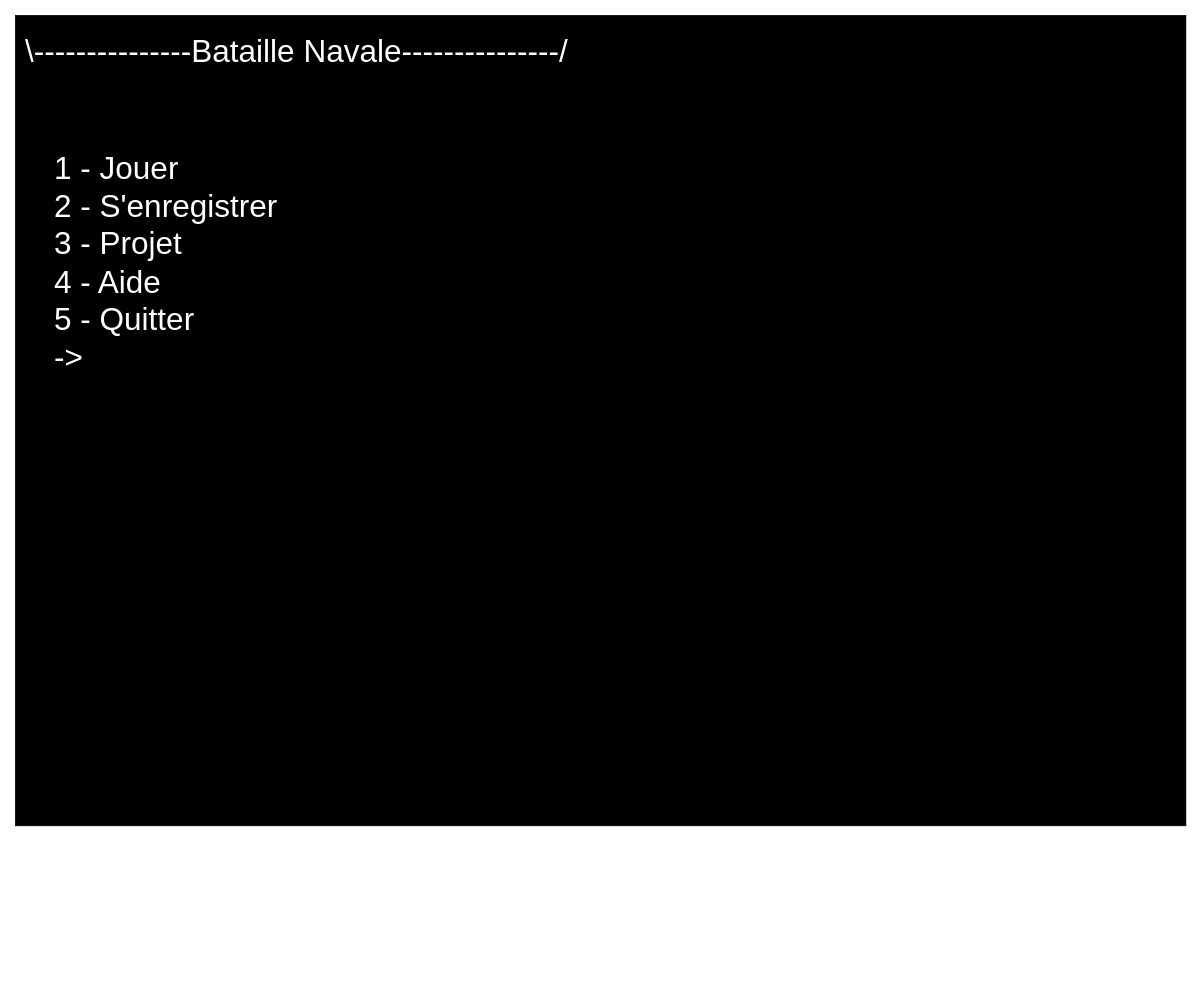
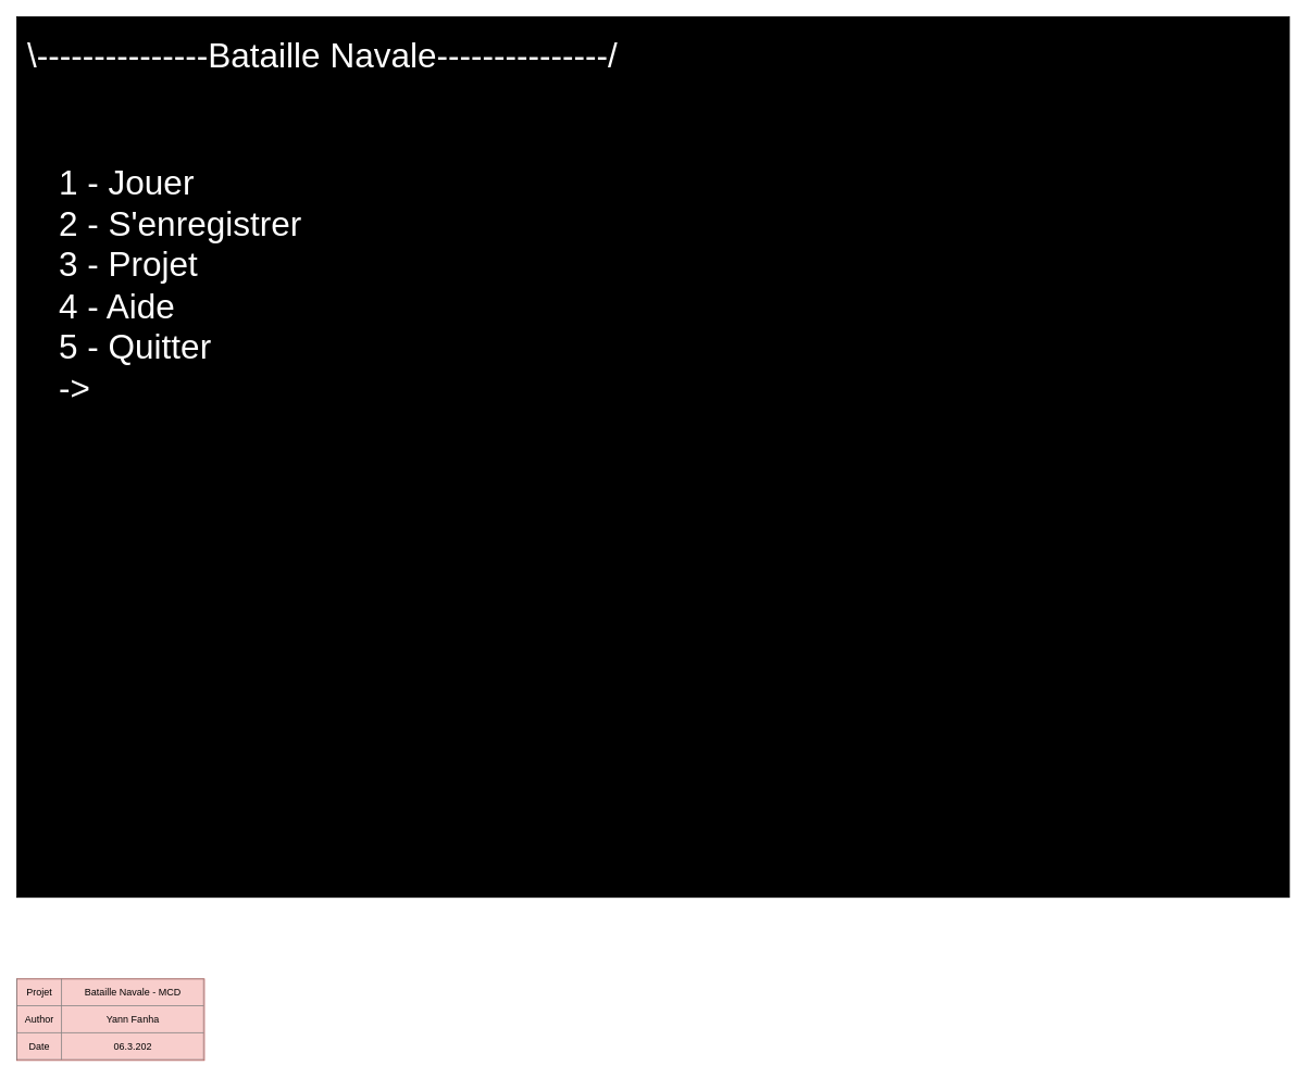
+ <mxCell id="6" value="&lt;table border=&quot;1&quot; width=&quot;100%&quot; style=&quot;width: 100% ; height: 100% ; border-collapse: collapse&quot;&gt;&lt;tbody&gt;&lt;tr&gt;&lt;td align=&quot;center&quot; style=&quot;line-height: 120%&quot;&gt;Projet&lt;/td&gt;&lt;td align=&quot;center&quot;&gt;Bataille Navale - MCD&lt;/td&gt;&lt;/tr&gt;&lt;tr&gt;&lt;td align=&quot;center&quot;&gt;Author&lt;/td&gt;&lt;td align=&quot;center&quot;&gt;Yann Fanha&lt;/td&gt;&lt;/tr&gt;&lt;tr&gt;&lt;td align=&quot;center&quot;&gt;Date&lt;/td&gt;&lt;td align=&quot;center&quot;&gt;06.3.202&lt;/td&gt;&lt;/tr&gt;&lt;/tbody&gt;&lt;/table&gt;" style="text;html=1;strokeColor=#b85450;fillColor=#f8cecc;overflow=fill;" parent="1" vertex="1"><mxGeometry x="20" y="1200" width="230" height="100" as="geometry" /></mxCell>
